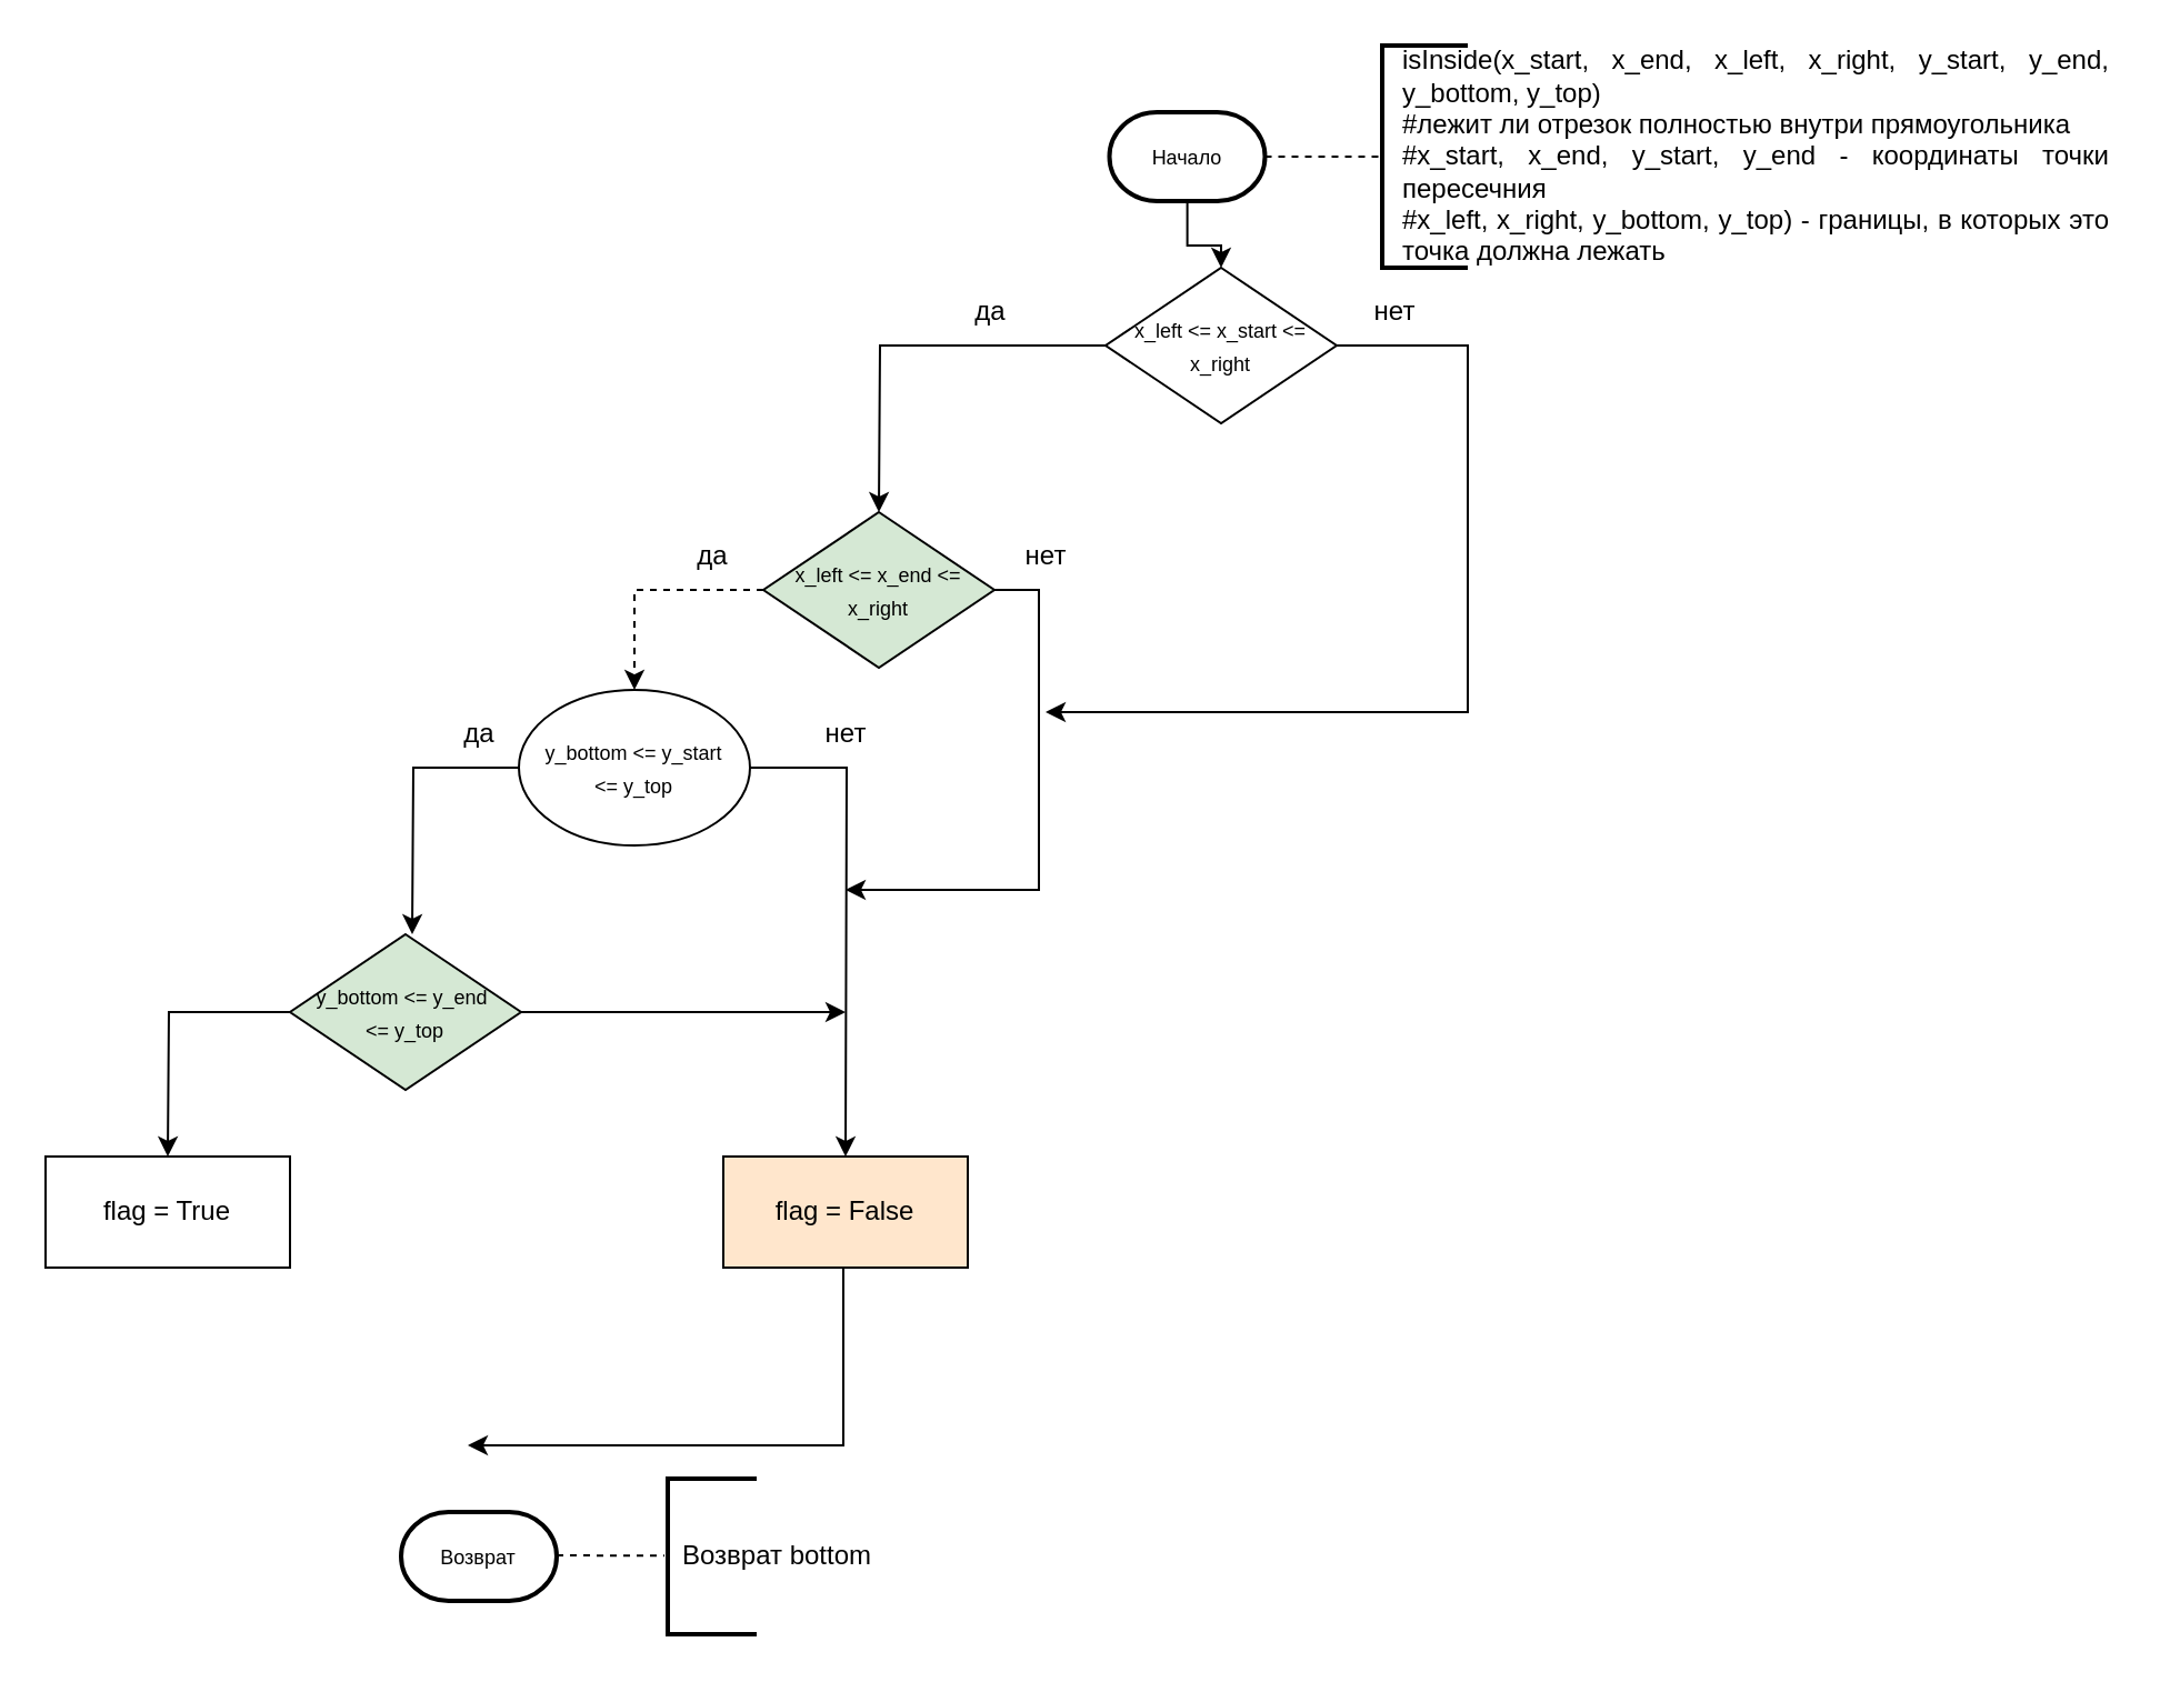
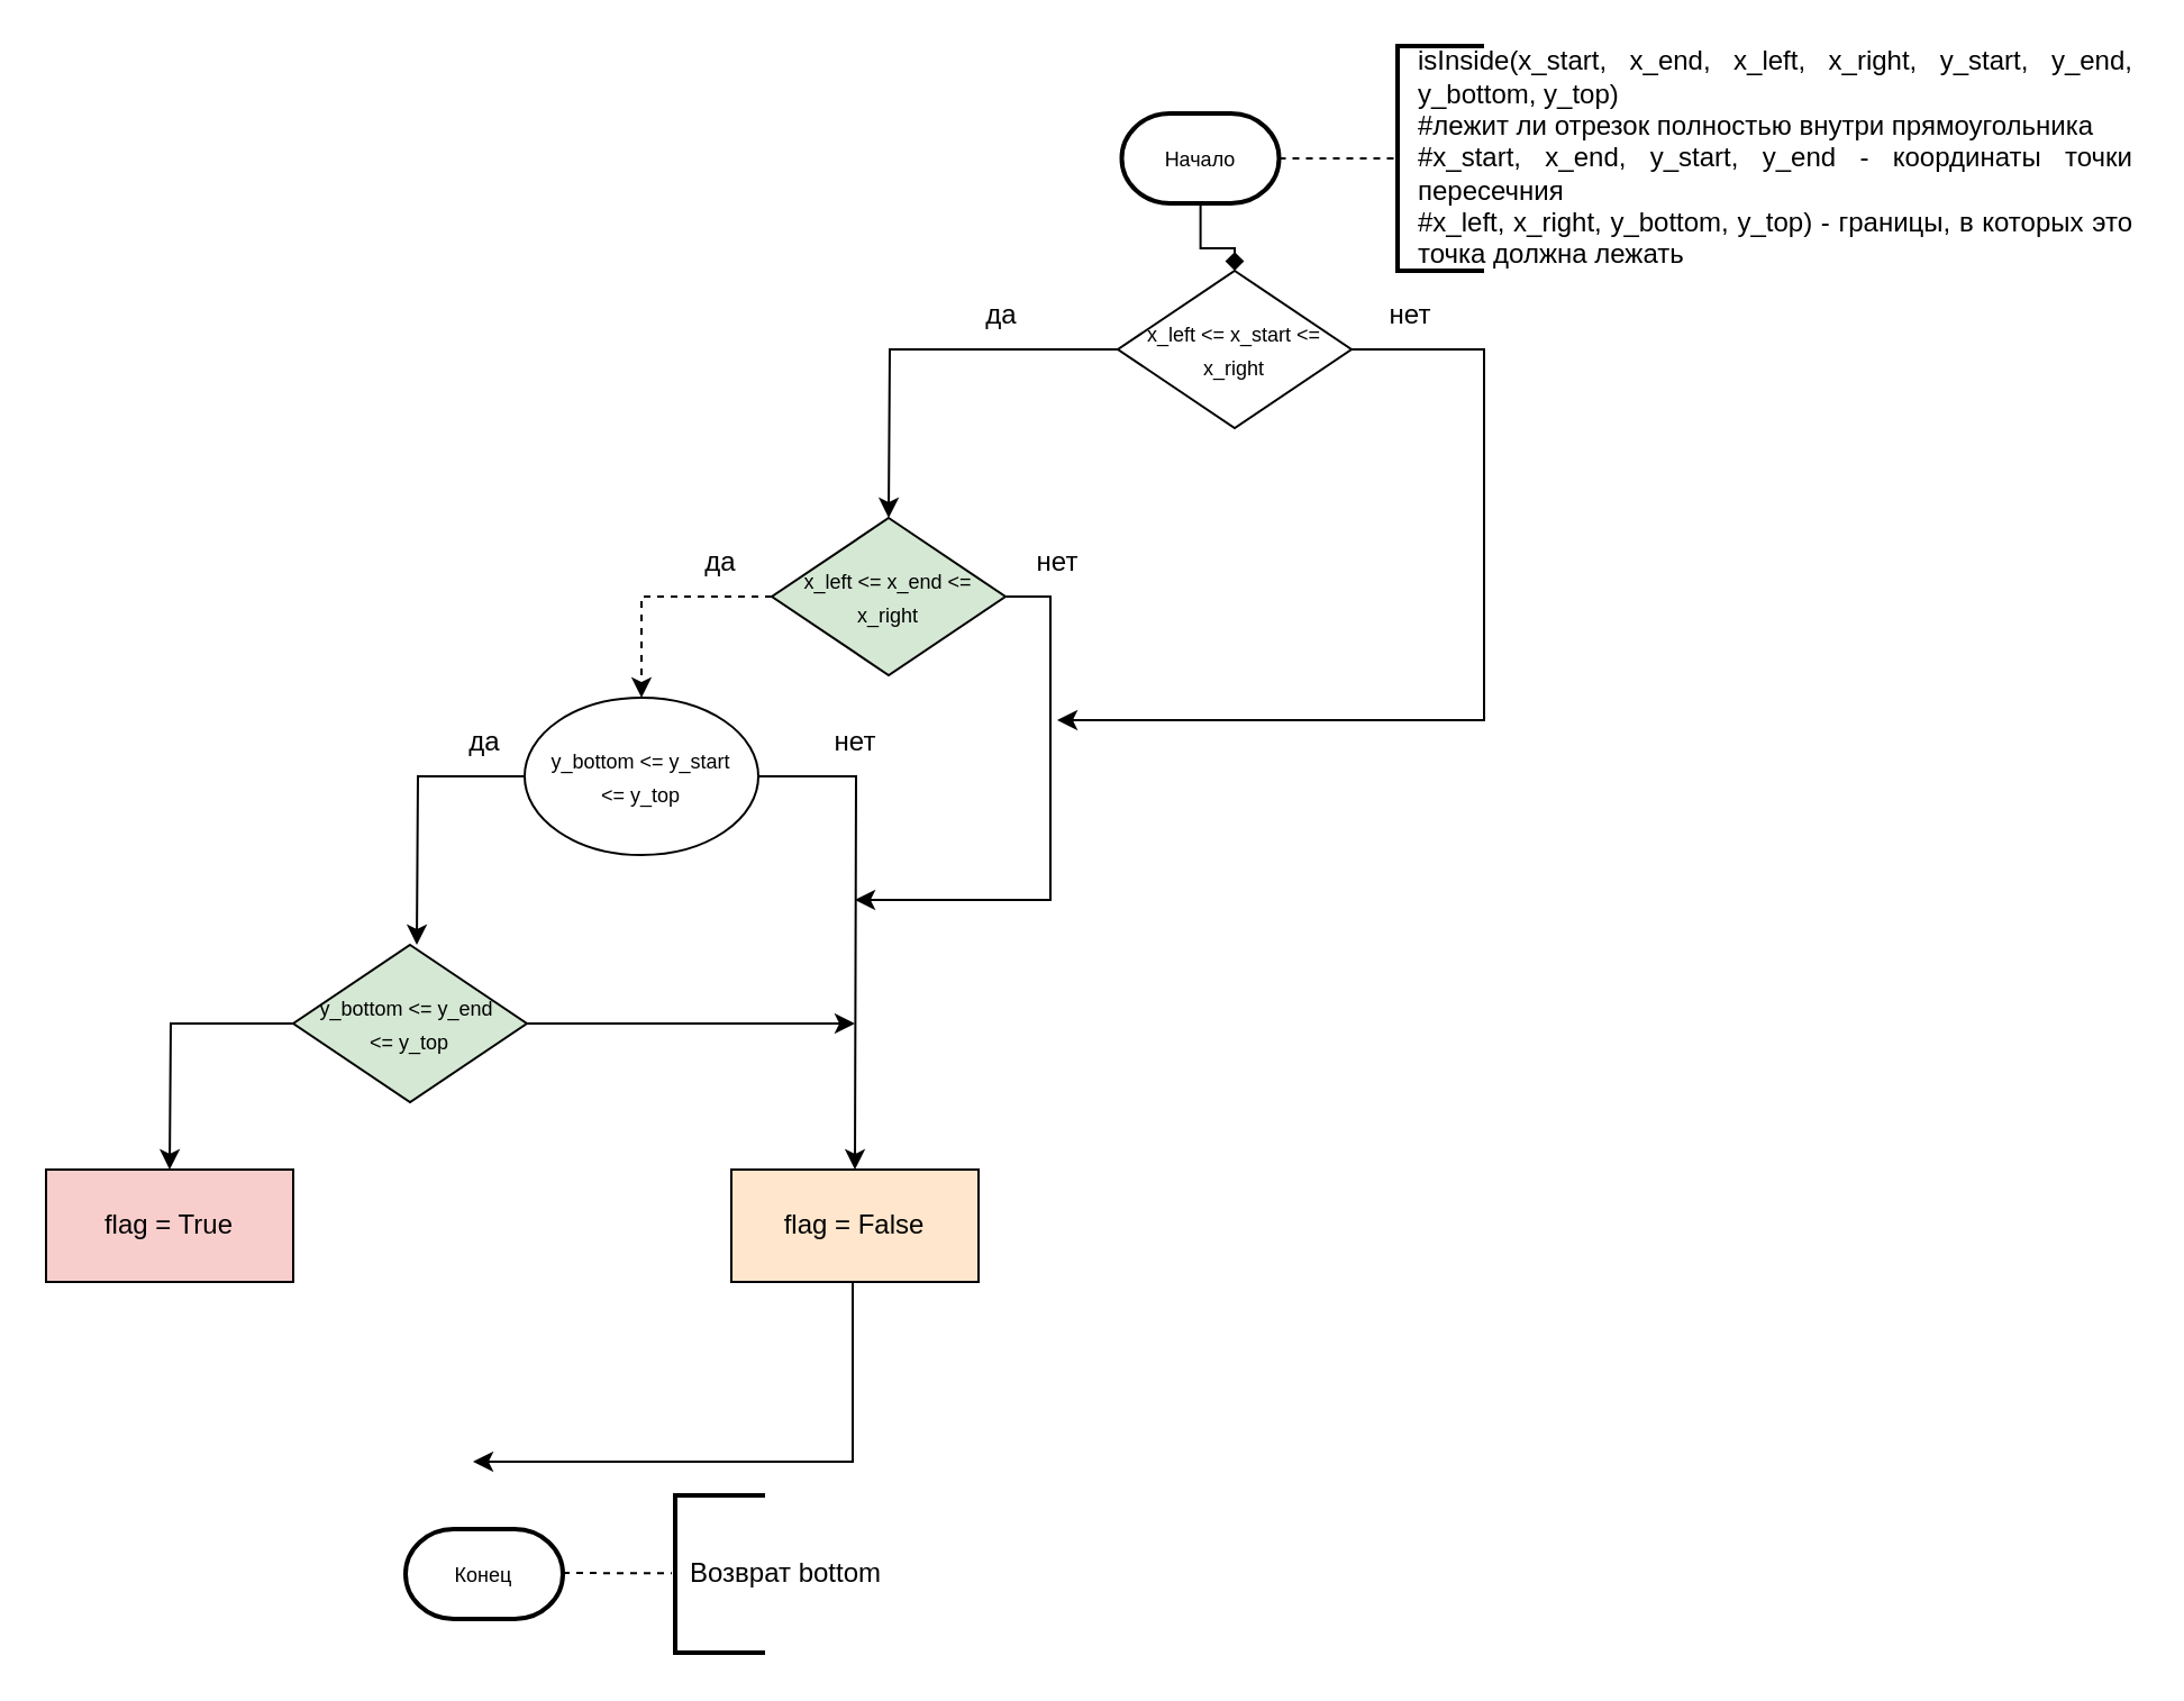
- <mxCell id="2" style="edgeStyle=orthogonalEdgeStyle;rounded=0;orthogonalLoop=1;jettySize=auto;html=1;entryX=0.5;entryY=0;entryDx=0;entryDy=0;" parent="1" source="3" target="6" edge="1"><mxGeometry relative="1" as="geometry" /></mxCell>
+ <mxCell id="2" style="edgeStyle=orthogonalEdgeStyle;rounded=0;orthogonalLoop=1;jettySize=auto;html=1;entryX=0.5;entryY=0;entryDx=0;entryDy=0;endArrow=diamond;" parent="1" source="3" target="6" edge="1"><mxGeometry relative="1" as="geometry" /></mxCell>
- <mxCell id="29" value="flag = True" style="rounded=0;whiteSpace=wrap;html=1;" parent="1" vertex="1"><mxGeometry x="20" y="520" width="110" height="50" as="geometry" /></mxCell>
+ <mxCell id="29" value="flag = True" style="rounded=0;whiteSpace=wrap;html=1;fillColor=#f8cecc;" parent="1" vertex="1"><mxGeometry x="20" y="520" width="110" height="50" as="geometry" /></mxCell>
- <mxCell id="28" value="&lt;span style=&quot;font-size: 9px&quot;&gt;Возврат&lt;/span&gt;" style="strokeWidth=2;html=1;shape=mxgraph.flowchart.terminator;whiteSpace=wrap;" parent="1" vertex="1"><mxGeometry x="180" y="680" width="70" height="40" as="geometry" /></mxCell>
+ <mxCell id="28" value="&lt;span style=&quot;font-size: 9px&quot;&gt;Конец&lt;/span&gt;" style="strokeWidth=2;html=1;shape=mxgraph.flowchart.terminator;whiteSpace=wrap;" parent="1" vertex="1"><mxGeometry x="180" y="680" width="70" height="40" as="geometry" /></mxCell>
